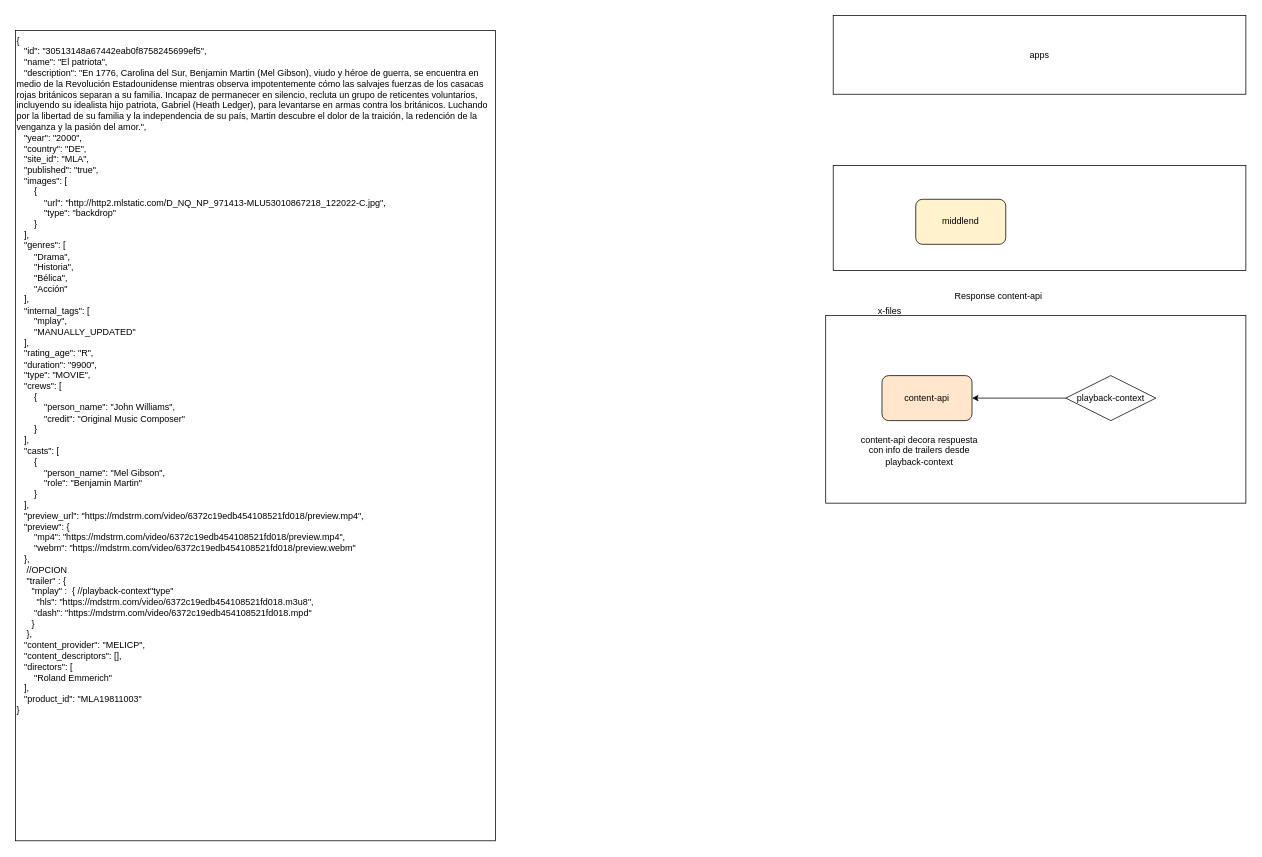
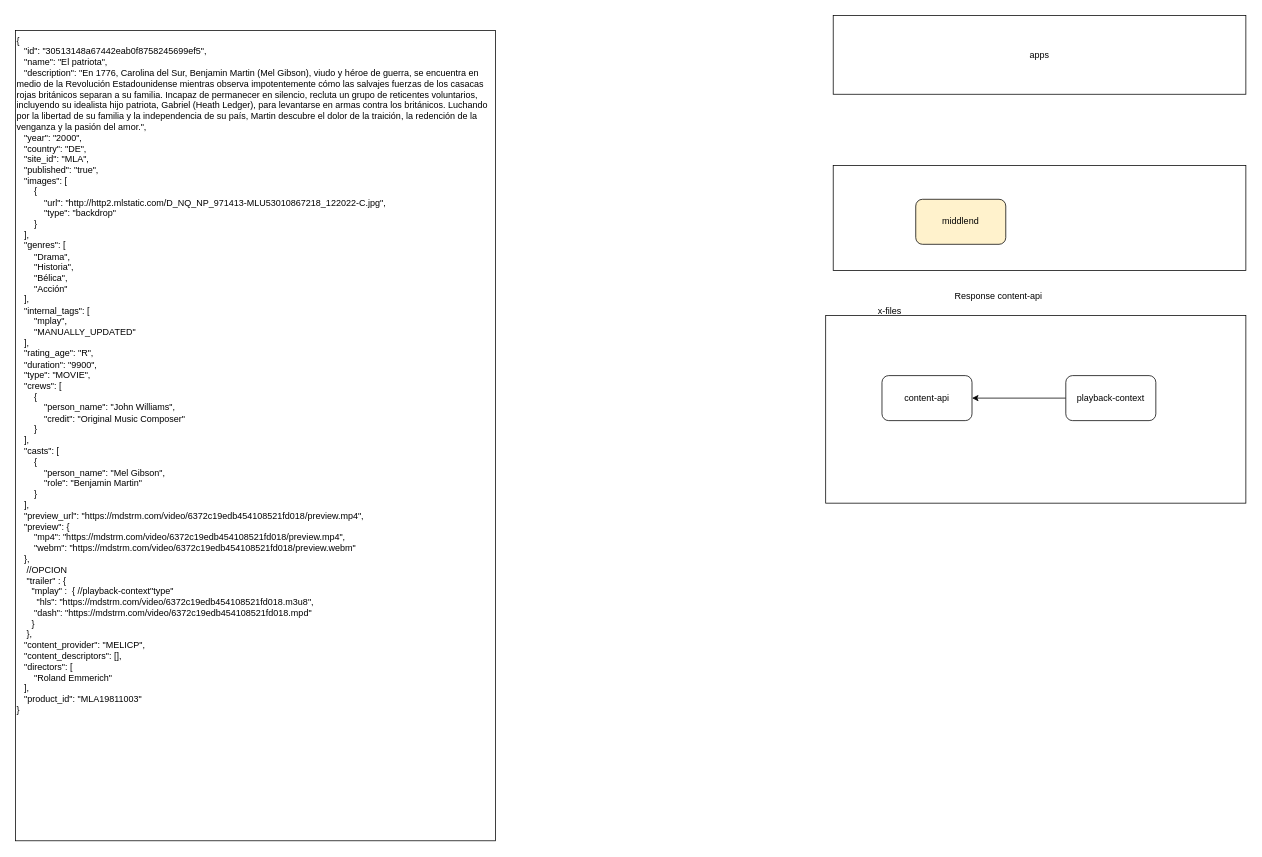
- <mxCell id="5" value="content-api" style="rounded=1;whiteSpace=wrap;html=1;fillColor=#ffe6cc;" vertex="1" parent="1"><mxGeometry x="1175" y="500" width="120" height="60" as="geometry" /></mxCell>
+ <mxCell id="5" value="content-api" style="rounded=1;whiteSpace=wrap;html=1;" vertex="1" parent="1"><mxGeometry x="1175" y="500" width="120" height="60" as="geometry" /></mxCell>
- <mxCell id="11" value="playback-context" style="rhombus;whiteSpace=wrap;html=1;" vertex="1" parent="1"><mxGeometry x="1420" y="500" width="120" height="60" as="geometry" /></mxCell>
+ <mxCell id="11" value="playback-context" style="rounded=1;whiteSpace=wrap;html=1;" vertex="1" parent="1"><mxGeometry x="1420" y="500" width="120" height="60" as="geometry" /></mxCell>
- <mxCell id="12" value="content-api decora respuesta con info de trailers desde playback-context" style="text;html=1;strokeColor=none;fillColor=none;align=center;verticalAlign=middle;whiteSpace=wrap;rounded=0;" vertex="1" parent="1"><mxGeometry x="1135" y="570" width="180" height="60" as="geometry" /></mxCell>
